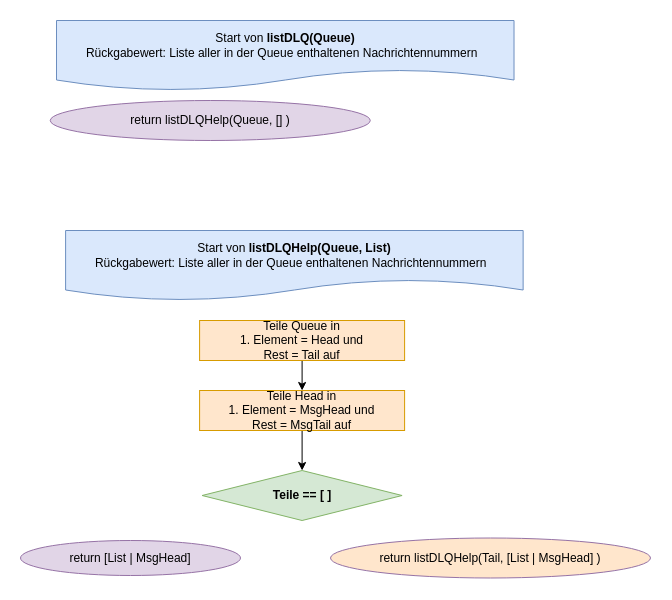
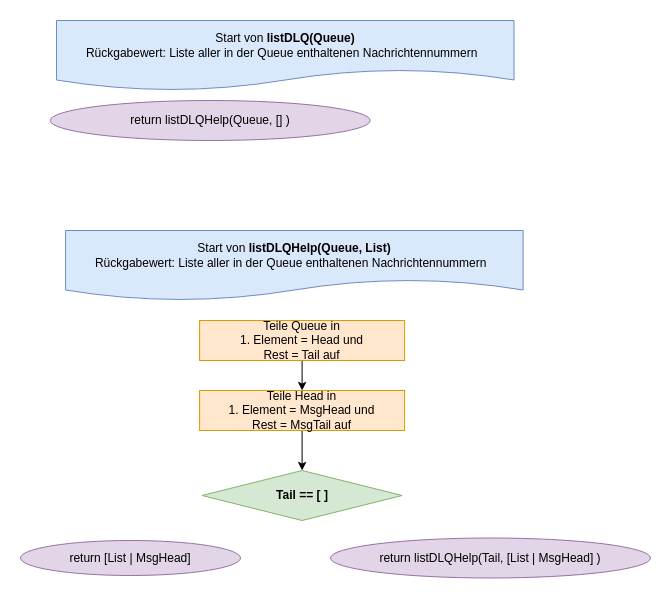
- <mxCell id="5" value="Teile == [ ]" style="rhombus;whiteSpace=wrap;html=1;rounded=0;fillColor=#d5e8d4;strokeColor=#82b366;fontStyle=1" parent="1" vertex="1"><mxGeometry x="201.6" y="470" width="200" height="50" as="geometry" /></mxCell>
+ <mxCell id="5" value="Tail == [ ]" style="rhombus;whiteSpace=wrap;html=1;rounded=0;fillColor=#d5e8d4;strokeColor=#82b366;fontStyle=1" parent="1" vertex="1"><mxGeometry x="201.6" y="470" width="200" height="50" as="geometry" /></mxCell>
- <mxCell id="3" value="return listDLQHelp(Tail, [List | MsgHead] )" style="ellipse;whiteSpace=wrap;html=1;rounded=0;fillColor=#ffe6cc;strokeColor=#9673a6;" parent="1" vertex="1"><mxGeometry x="330" y="537.5" width="320" height="40" as="geometry" /></mxCell>
+ <mxCell id="3" value="return listDLQHelp(Tail, [List | MsgHead] )" style="ellipse;whiteSpace=wrap;html=1;rounded=0;fillColor=#e1d5e7;strokeColor=#9673a6;" parent="1" vertex="1"><mxGeometry x="330" y="537.5" width="320" height="40" as="geometry" /></mxCell>
